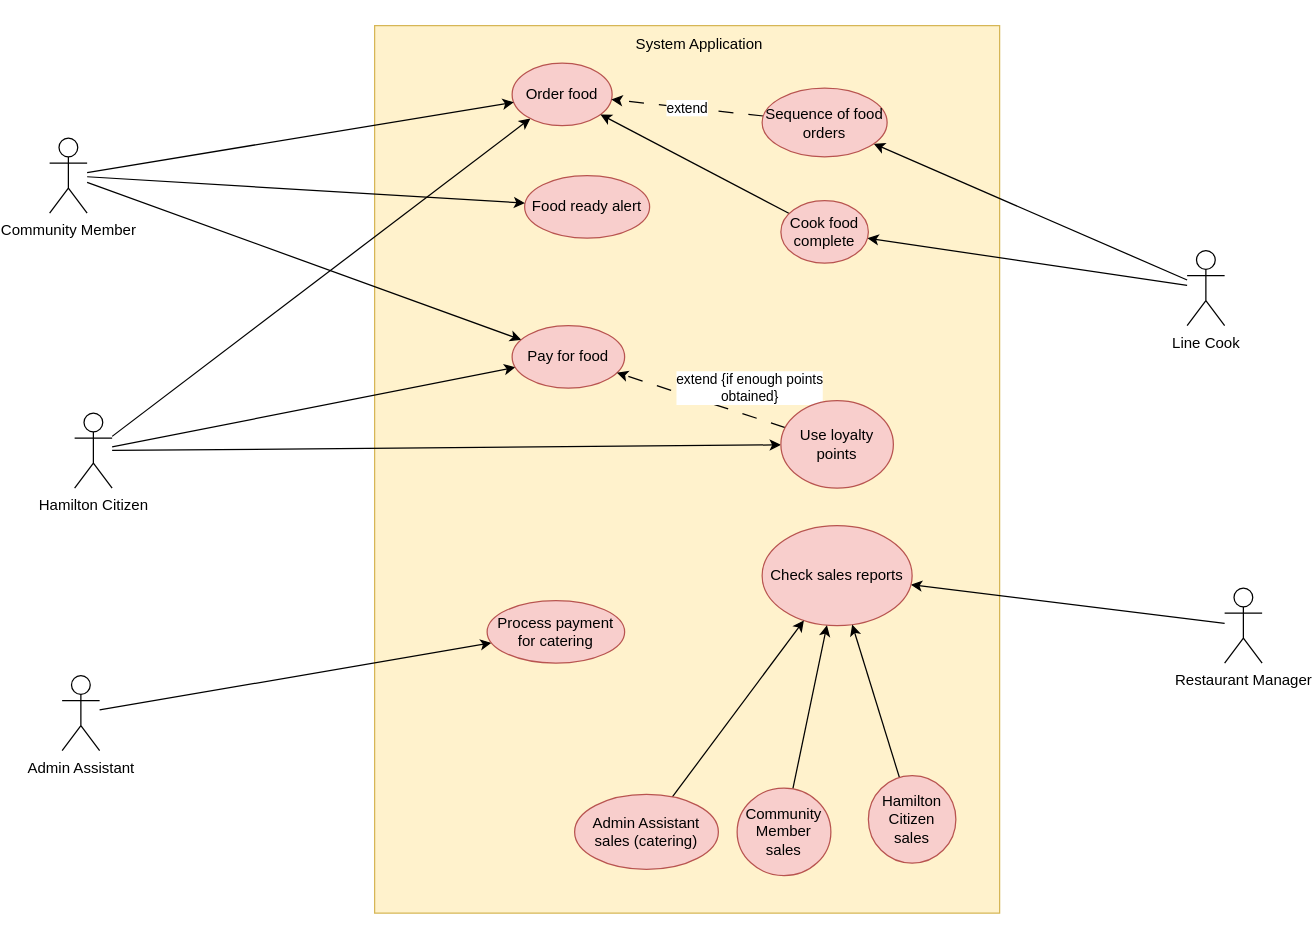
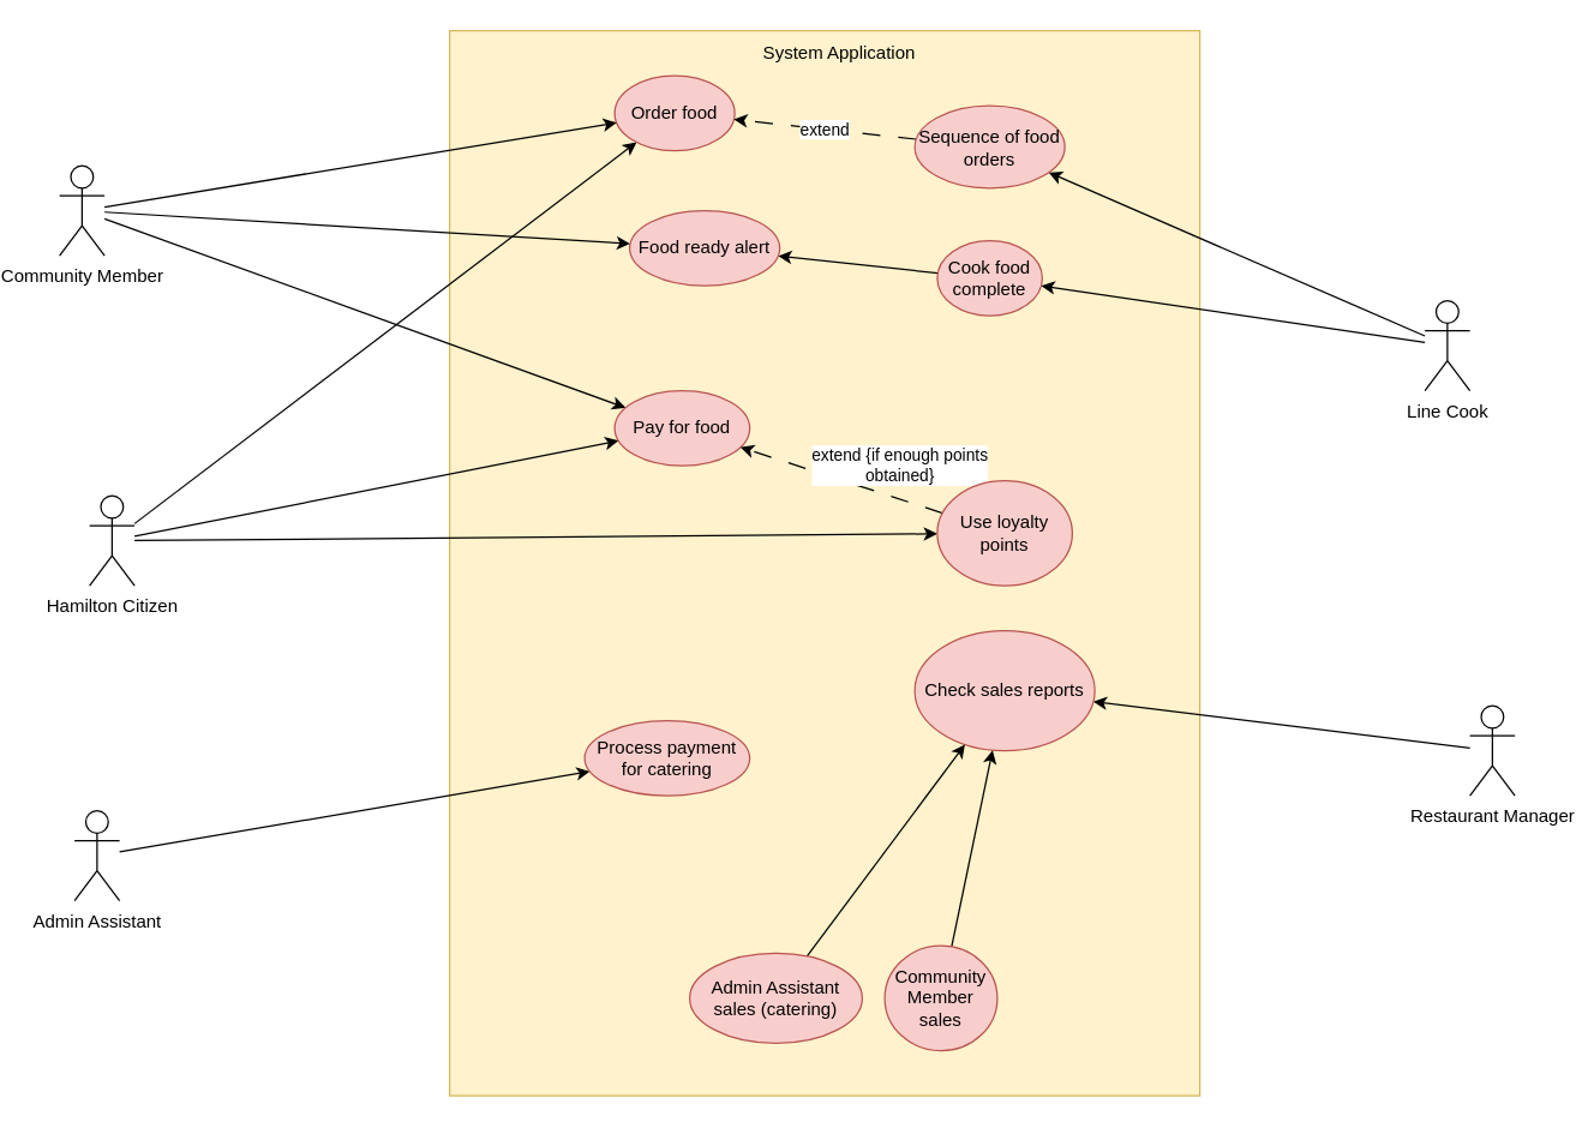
- <mxCell id="18" style="edgeStyle=none;rounded=0;orthogonalLoop=1;jettySize=auto;html=1;" edge="1" parent="1" source="19" target="14"><mxGeometry relative="1" as="geometry" /></mxCell>
+ <mxCell id="18" style="edgeStyle=none;rounded=0;orthogonalLoop=1;jettySize=auto;html=1;" edge="1" parent="1" source="19" target="20"><mxGeometry relative="1" as="geometry" /></mxCell>
- <mxCell id="31" style="edgeStyle=none;rounded=0;orthogonalLoop=1;jettySize=auto;html=1;" edge="1" parent="1" source="32" target="28"><mxGeometry relative="1" as="geometry" /></mxCell>
- <mxCell id="32" value="Hamilton Citizen sales" style="ellipse;whiteSpace=wrap;html=1;fillColor=#f8cecc;strokeColor=#b85450;" vertex="1" parent="1"><mxGeometry x="675" y="620" width="70" height="70" as="geometry" /></mxCell>
